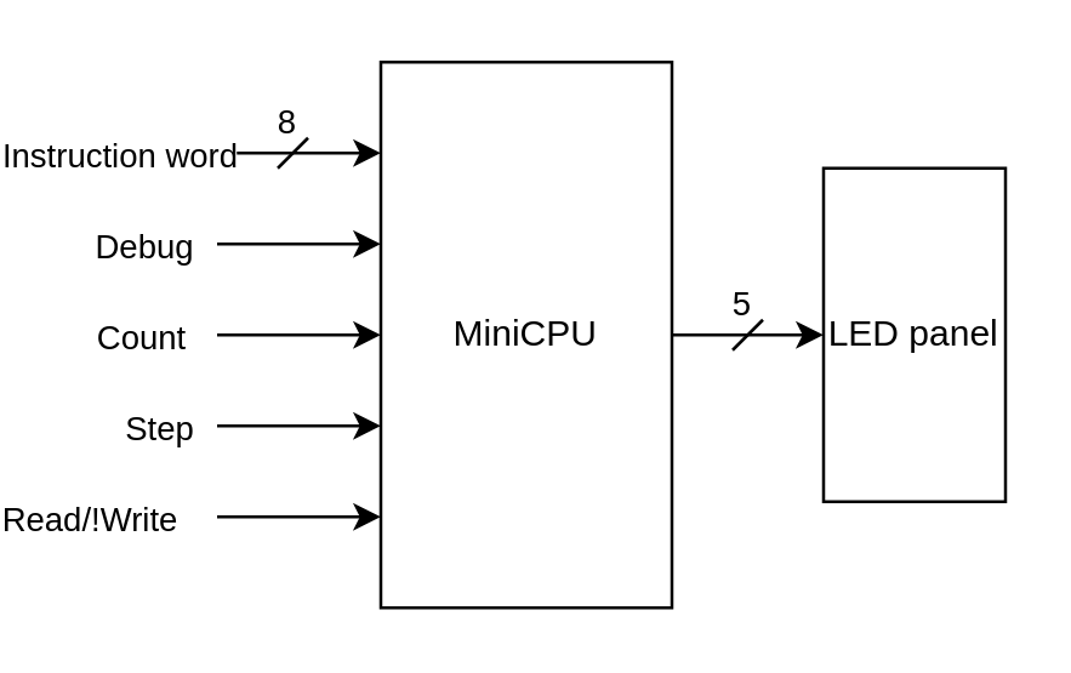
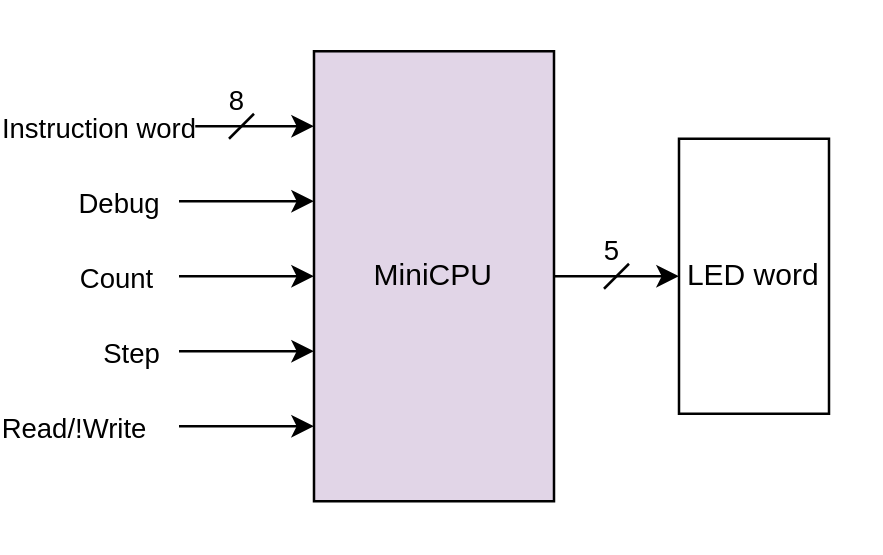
- <mxCell id="3" value="MiniCPU" style="rounded=0;whiteSpace=wrap;html=1;" parent="1" vertex="1"><mxGeometry x="74" y="20" width="96" height="180" as="geometry" /></mxCell>
+ <mxCell id="3" value="MiniCPU" style="rounded=0;whiteSpace=wrap;html=1;fillColor=#e1d5e7;" parent="1" vertex="1"><mxGeometry x="74" y="20" width="96" height="180" as="geometry" /></mxCell>
- <mxCell id="15" value="LED panel" style="rounded=0;whiteSpace=wrap;html=1;" parent="1" vertex="1"><mxGeometry x="220" y="55" width="60" height="110" as="geometry" /></mxCell>
+ <mxCell id="15" value="LED word" style="rounded=0;whiteSpace=wrap;html=1;" parent="1" vertex="1"><mxGeometry x="220" y="55" width="60" height="110" as="geometry" /></mxCell>
